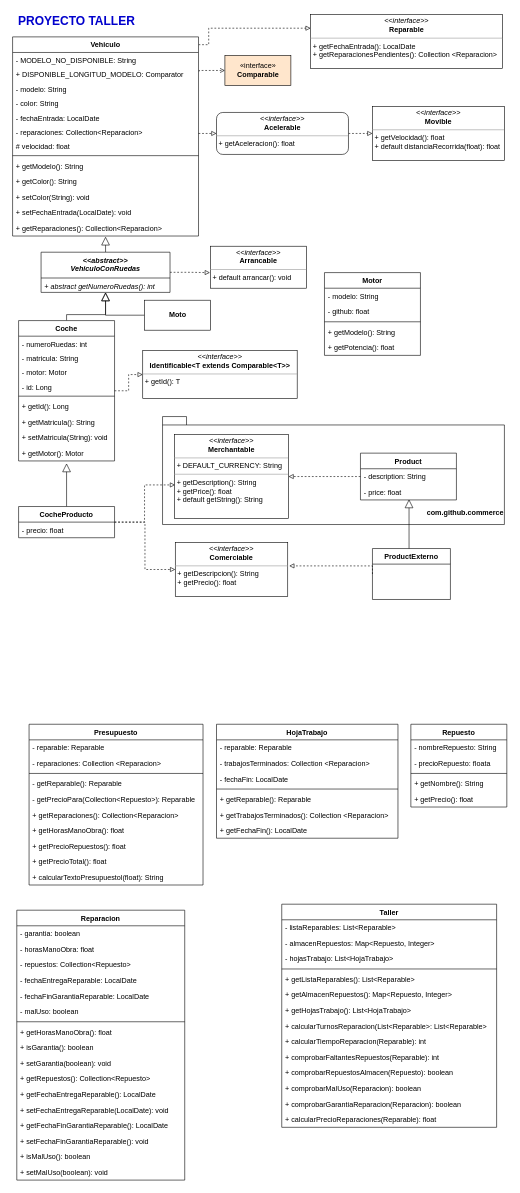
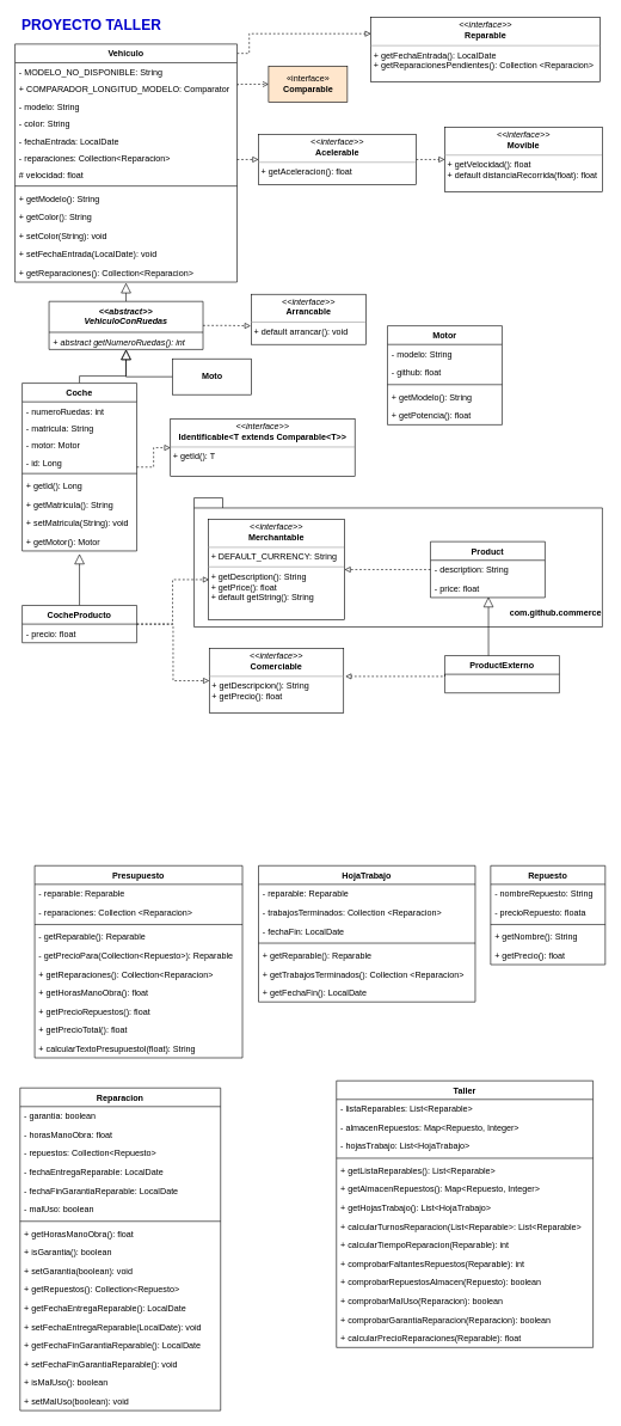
- <mxCell id="17" value="+ DISPONIBLE_LONGITUD_MODELO: Comparator" style="text;strokeColor=none;fillColor=none;align=left;verticalAlign=top;spacingLeft=4;spacingRight=4;overflow=hidden;rotatable=0;points=[[0,0.5],[1,0.5]];portConstraint=eastwest;" parent="15" vertex="1"><mxGeometry y="50" width="310" height="24" as="geometry" /></mxCell>
+ <mxCell id="17" value="+ COMPARADOR_LONGITUD_MODELO: Comparator" style="text;strokeColor=none;fillColor=none;align=left;verticalAlign=top;spacingLeft=4;spacingRight=4;overflow=hidden;rotatable=0;points=[[0,0.5],[1,0.5]];portConstraint=eastwest;" parent="15" vertex="1"><mxGeometry y="50" width="310" height="24" as="geometry" /></mxCell>
- <mxCell id="10" value="&lt;p style=&quot;margin: 0px ; margin-top: 4px ; text-align: center&quot;&gt;&lt;i&gt;&amp;lt;&amp;lt;interface&amp;gt;&amp;gt;&lt;/i&gt;&lt;br&gt;&lt;b&gt;Acelerable&lt;/b&gt;&lt;/p&gt;&lt;hr size=&quot;1&quot;&gt;&lt;p style=&quot;margin: 0px ; margin-left: 4px&quot;&gt;&lt;/p&gt;&lt;p style=&quot;margin: 0px ; margin-left: 4px&quot;&gt;+ getAceleracion(): float&lt;/p&gt;" style="verticalAlign=top;align=left;overflow=fill;fontSize=12;fontFamily=Helvetica;html=1;rounded=1;" parent="1" vertex="1"><mxGeometry x="360" y="187" width="220" height="70" as="geometry" /></mxCell>
+ <mxCell id="10" value="&lt;p style=&quot;margin: 0px ; margin-top: 4px ; text-align: center&quot;&gt;&lt;i&gt;&amp;lt;&amp;lt;interface&amp;gt;&amp;gt;&lt;/i&gt;&lt;br&gt;&lt;b&gt;Acelerable&lt;/b&gt;&lt;/p&gt;&lt;hr size=&quot;1&quot;&gt;&lt;p style=&quot;margin: 0px ; margin-left: 4px&quot;&gt;&lt;/p&gt;&lt;p style=&quot;margin: 0px ; margin-left: 4px&quot;&gt;+ getAceleracion(): float&lt;/p&gt;" style="verticalAlign=top;align=left;overflow=fill;fontSize=12;fontFamily=Helvetica;html=1;" parent="1" vertex="1"><mxGeometry x="360" y="187" width="220" height="70" as="geometry" /></mxCell>
- <mxCell id="64" value="ProductExterno" style="swimlane;fontStyle=1;align=center;verticalAlign=top;childLayout=stackLayout;horizontal=1;startSize=26;horizontalStack=0;resizeParent=1;resizeParentMax=0;resizeLast=0;collapsible=1;marginBottom=0;" parent="1" vertex="1"><mxGeometry x="620" y="914" width="130" height="85" as="geometry" /></mxCell>
+ <mxCell id="64" value="ProductExterno" style="swimlane;fontStyle=1;align=center;verticalAlign=top;childLayout=stackLayout;horizontal=1;startSize=26;horizontalStack=0;resizeParent=1;resizeParentMax=0;resizeLast=0;collapsible=1;marginBottom=0;" parent="1" vertex="1"><mxGeometry x="620" y="914" width="160" height="52" as="geometry" /></mxCell>
